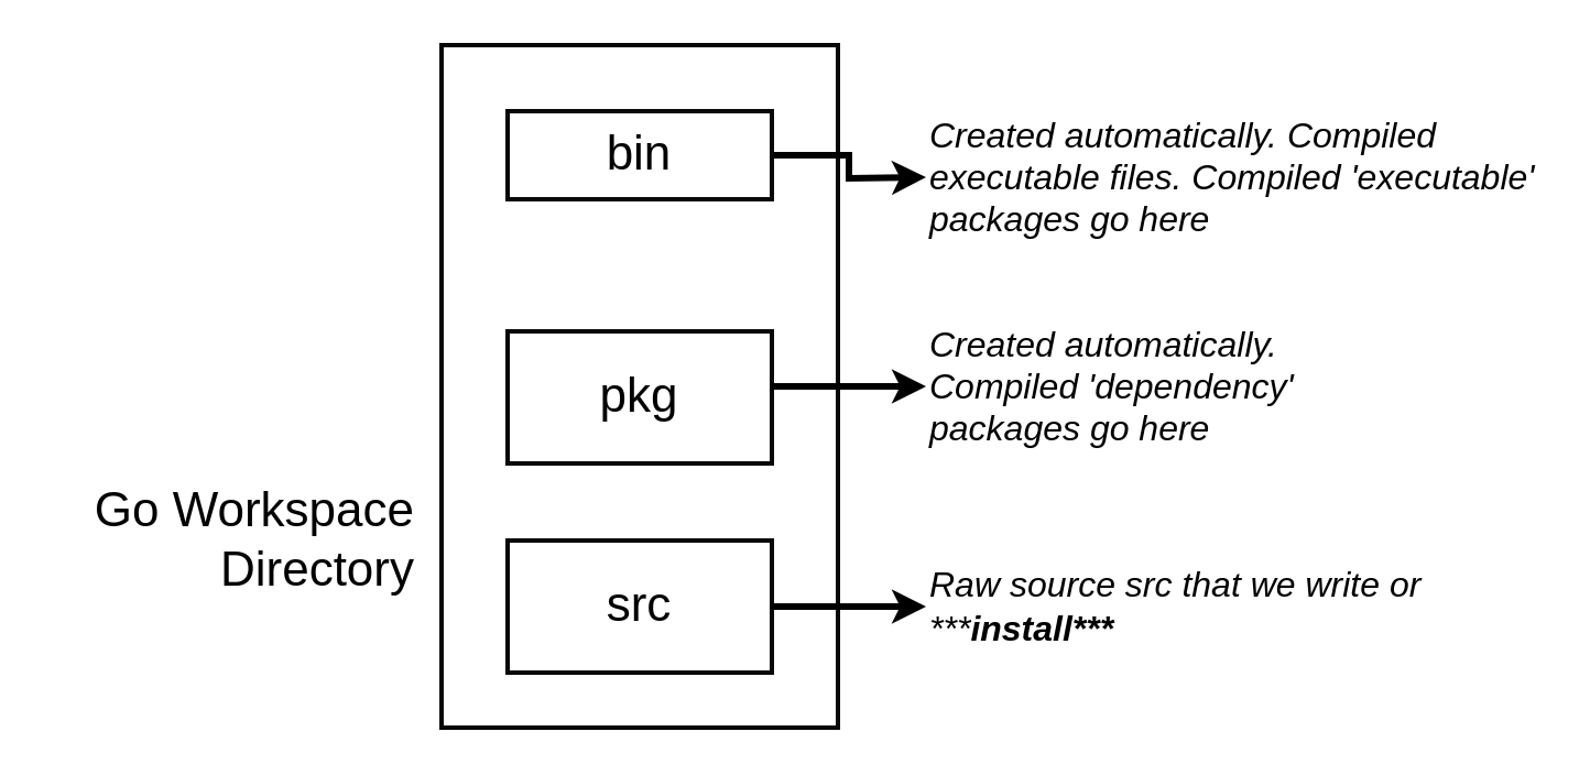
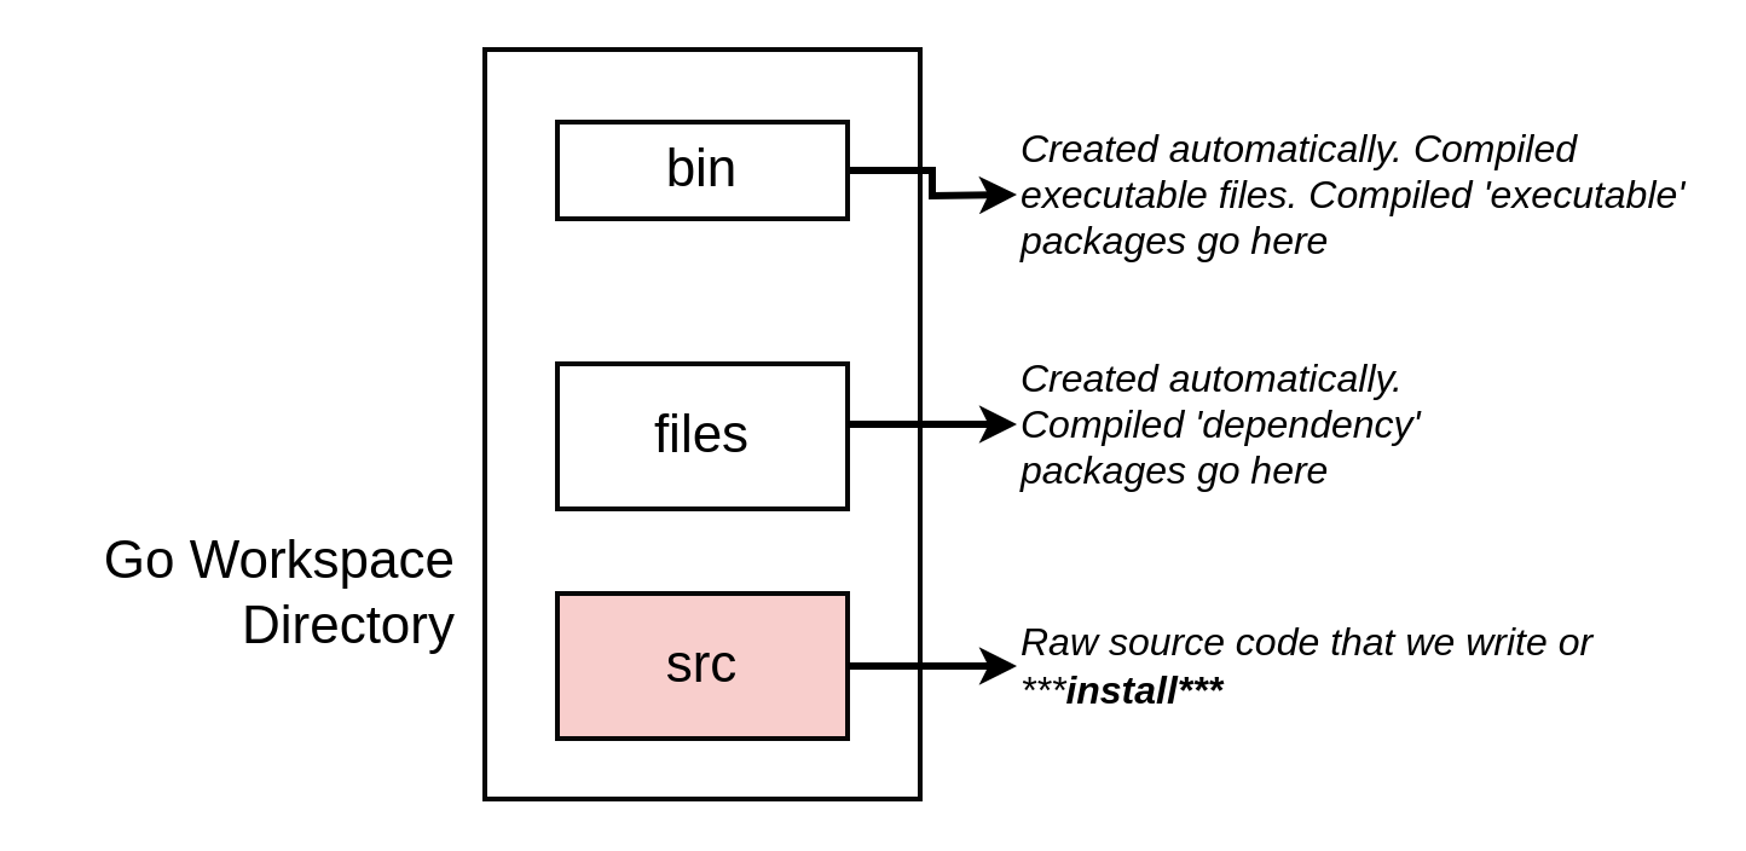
- <mxCell id="6" value="pkg" style="rounded=0;whiteSpace=wrap;html=1;shadow=0;labelBackgroundColor=none;strokeColor=#080808;strokeWidth=2;fillColor=#ffffff;fontSize=22;fontColor=#000000;align=center;" parent="1" vertex="1"><mxGeometry x="230" y="150" width="120" height="60" as="geometry" /></mxCell>
+ <mxCell id="6" value="files" style="rounded=0;whiteSpace=wrap;html=1;shadow=0;labelBackgroundColor=none;strokeColor=#080808;strokeWidth=2;fillColor=#ffffff;fontSize=22;fontColor=#000000;align=center;" parent="1" vertex="1"><mxGeometry x="230" y="150" width="120" height="60" as="geometry" /></mxCell>
- <mxCell id="7" value="src" style="rounded=0;whiteSpace=wrap;html=1;shadow=0;labelBackgroundColor=none;strokeColor=#080808;strokeWidth=2;fillColor=#ffffff;fontSize=22;fontColor=#000000;align=center;" parent="1" vertex="1"><mxGeometry x="230" y="245" width="120" height="60" as="geometry" /></mxCell>
+ <mxCell id="7" value="src" style="rounded=0;whiteSpace=wrap;html=1;shadow=0;labelBackgroundColor=none;strokeColor=#080808;strokeWidth=2;fillColor=#f8cecc;fontSize=22;fontColor=#000000;align=center;" parent="1" vertex="1"><mxGeometry x="230" y="245" width="120" height="60" as="geometry" /></mxCell>
- <mxCell id="12" value="Raw source src that we write or ***&lt;b&gt;install***&lt;/b&gt;" style="text;html=1;strokeColor=none;fillColor=none;align=left;verticalAlign=middle;whiteSpace=wrap;rounded=0;shadow=0;labelBackgroundColor=none;fontSize=16;fontColor=#000000;fontStyle=2" parent="1" vertex="1"><mxGeometry x="420" y="235" width="250" height="80" as="geometry" /></mxCell>
+ <mxCell id="12" value="Raw source code that we write or ***&lt;b&gt;install***&lt;/b&gt;" style="text;html=1;strokeColor=none;fillColor=none;align=left;verticalAlign=middle;whiteSpace=wrap;rounded=0;shadow=0;labelBackgroundColor=none;fontSize=16;fontColor=#000000;fontStyle=2" parent="1" vertex="1"><mxGeometry x="420" y="235" width="250" height="80" as="geometry" /></mxCell>
